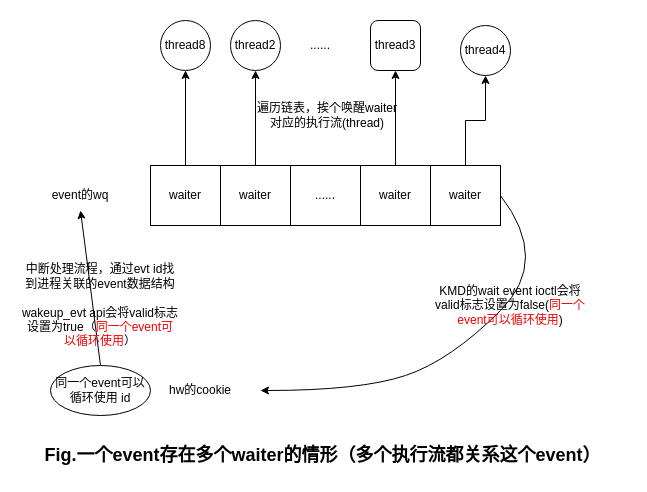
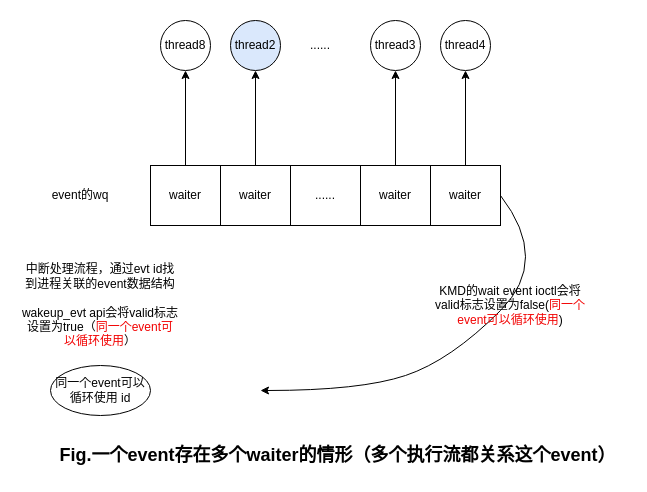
- <mxCell id="16" value="thread2" style="ellipse;whiteSpace=wrap;html=1;aspect=fixed;" vertex="1" parent="1"><mxGeometry x="230" y="20" width="50" height="50" as="geometry" /></mxCell>
+ <mxCell id="16" value="thread2" style="ellipse;whiteSpace=wrap;html=1;aspect=fixed;fillColor=#dae8fc;" vertex="1" parent="1"><mxGeometry x="230" y="20" width="50" height="50" as="geometry" /></mxCell>
- <mxCell id="17" value="thread3" style="whiteSpace=wrap;html=1;aspect=fixed;rounded=1;" vertex="1" parent="1"><mxGeometry x="370" y="20" width="50" height="50" as="geometry" /></mxCell>
+ <mxCell id="17" value="thread3" style="ellipse;whiteSpace=wrap;html=1;aspect=fixed;" vertex="1" parent="1"><mxGeometry x="370" y="20" width="50" height="50" as="geometry" /></mxCell>
- <mxCell id="18" value="thread4" style="ellipse;whiteSpace=wrap;html=1;aspect=fixed;" vertex="1" parent="1"><mxGeometry x="460" y="25" width="50" height="50" as="geometry" /></mxCell>
+ <mxCell id="18" value="thread4" style="ellipse;whiteSpace=wrap;html=1;aspect=fixed;" vertex="1" parent="1"><mxGeometry x="440" y="20" width="50" height="50" as="geometry" /></mxCell>
- <mxCell id="21" value="遍历链表，挨个唤醒waiter对应的执行流(thread)" style="text;html=1;align=center;verticalAlign=middle;whiteSpace=wrap;rounded=0;" vertex="1" parent="1"><mxGeometry x="254" y="100" width="146" height="30" as="geometry" /></mxCell>
- <mxCell id="13" value="" style="endArrow=classic;html=1;rounded=0;entryX=0.5;entryY=1;entryDx=0;entryDy=0;exitX=0.5;exitY=0;exitDx=0;exitDy=0;" edge="1" parent="1" source="12" target="10"><mxGeometry width="50" height="50" relative="1" as="geometry"><mxPoint x="310" y="390" as="sourcePoint" /><mxPoint x="360" y="340" as="targetPoint" /></mxGeometry></mxCell>
- <mxCell id="11" value="hw的cookie" style="text;html=1;align=center;verticalAlign=middle;whiteSpace=wrap;rounded=0;" vertex="1" parent="1"><mxGeometry x="160" y="375" width="80" height="30" as="geometry" /></mxCell>
- <mxCell id="24" value="Fig.一个event存在多个waiter的情形（多个执行流都关系这个event）" style="text;html=1;align=center;verticalAlign=middle;whiteSpace=wrap;rounded=0;fontSize=18;fontStyle=1" vertex="1" parent="1"><mxGeometry x="35" y="440" width="575" height="30" as="geometry" /></mxCell>
+ <mxCell id="24" value="Fig.一个event存在多个waiter的情形（多个执行流都关系这个event）" style="text;html=1;align=center;verticalAlign=middle;whiteSpace=wrap;rounded=0;fontSize=18;fontStyle=1" vertex="1" parent="1"><mxGeometry x="50" y="440" width="575" height="30" as="geometry" /></mxCell>
